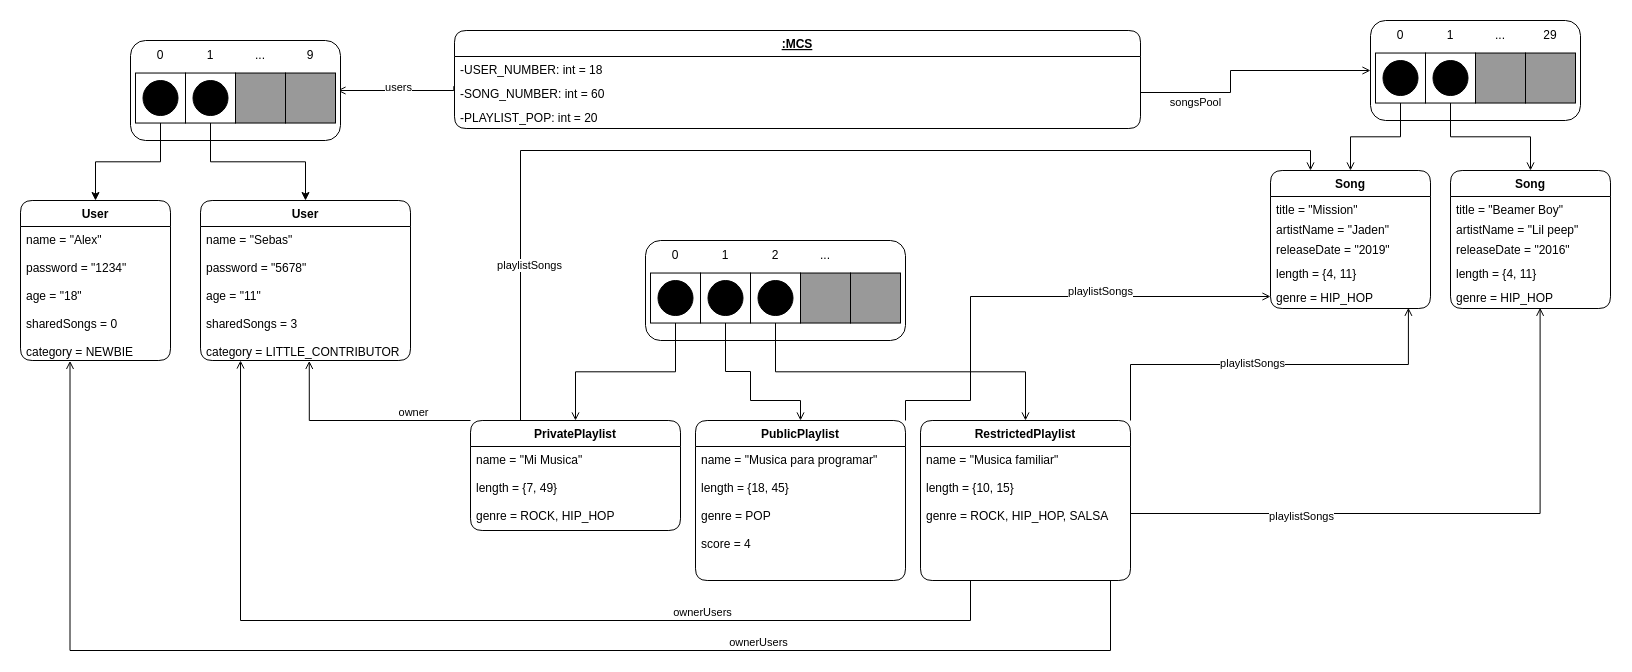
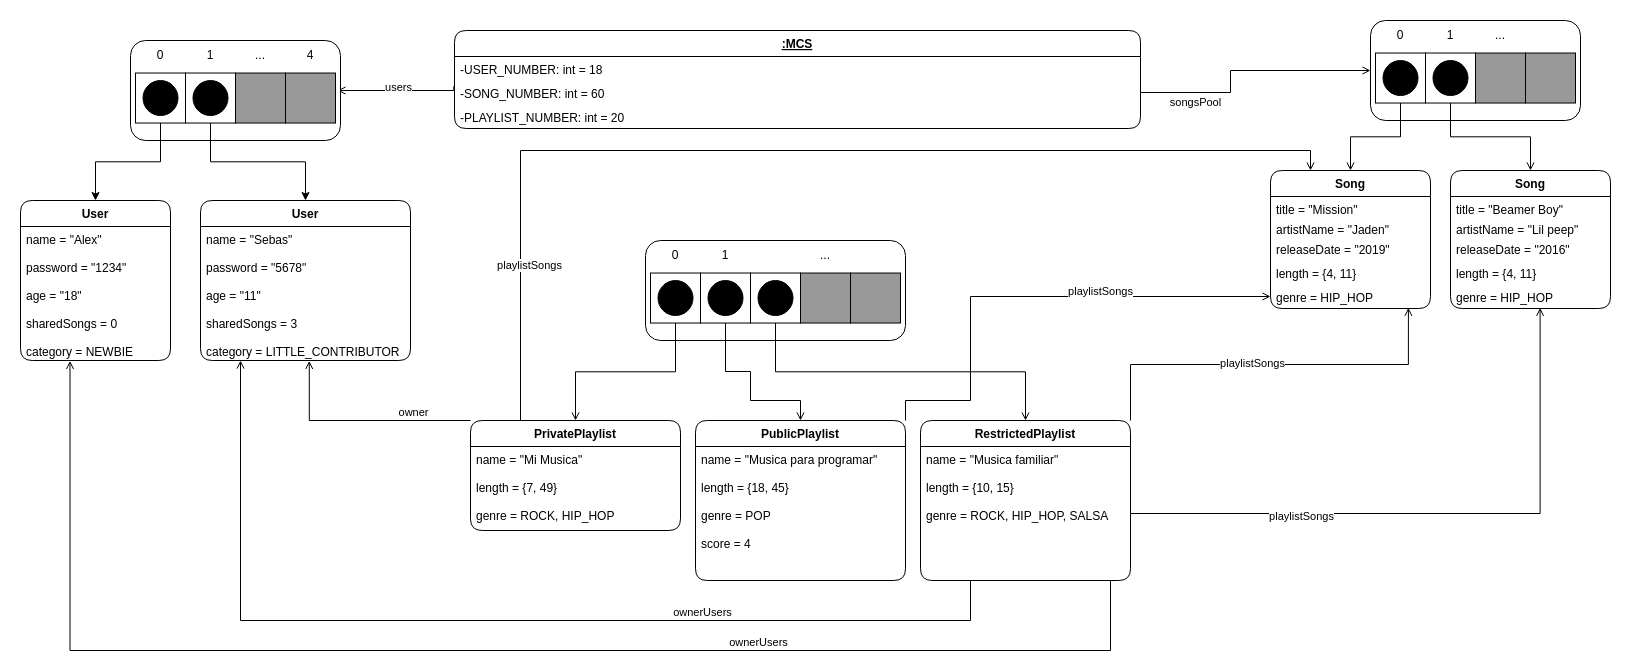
- <mxCell id="60" value="29" style="text;html=1;strokeColor=none;fillColor=none;align=center;verticalAlign=middle;whiteSpace=wrap;rounded=0;" vertex="1" parent="59"><mxGeometry x="160" width="40" height="30.986" as="geometry" /></mxCell>
- <mxCell id="21" value="9" style="text;html=1;strokeColor=none;fillColor=none;align=center;verticalAlign=middle;whiteSpace=wrap;rounded=0;" vertex="1" parent="20"><mxGeometry x="160" width="40" height="30.986" as="geometry" /></mxCell>
+ <mxCell id="21" value="4" style="text;html=1;strokeColor=none;fillColor=none;align=center;verticalAlign=middle;whiteSpace=wrap;rounded=0;" vertex="1" parent="20"><mxGeometry x="160" width="40" height="30.986" as="geometry" /></mxCell>
- <mxCell id="13" value="-PLAYLIST_POP: int = 20" style="text;strokeColor=none;fillColor=none;align=left;verticalAlign=top;spacingLeft=4;spacingRight=4;overflow=hidden;rotatable=0;points=[[0,0.5],[1,0.5]];portConstraint=eastwest;" vertex="1" parent="10"><mxGeometry y="74" width="686" height="24" as="geometry" /></mxCell>
+ <mxCell id="13" value="-PLAYLIST_NUMBER: int = 20" style="text;strokeColor=none;fillColor=none;align=left;verticalAlign=top;spacingLeft=4;spacingRight=4;overflow=hidden;rotatable=0;points=[[0,0.5],[1,0.5]];portConstraint=eastwest;" vertex="1" parent="10"><mxGeometry y="74" width="686" height="24" as="geometry" /></mxCell>
- <mxCell id="38" value="2" style="text;html=1;strokeColor=none;fillColor=none;align=center;verticalAlign=middle;whiteSpace=wrap;rounded=0;" vertex="1" parent="35"><mxGeometry x="110" width="40" height="30.986" as="geometry" /></mxCell>
